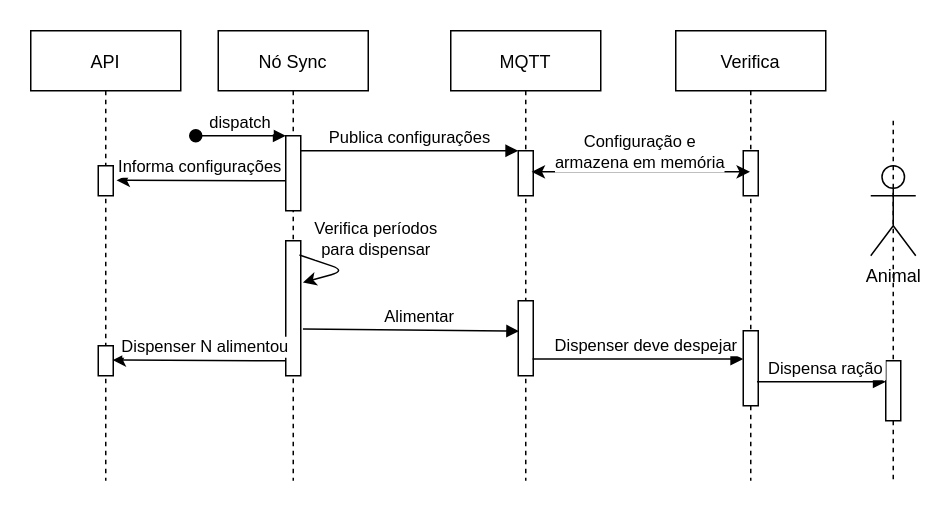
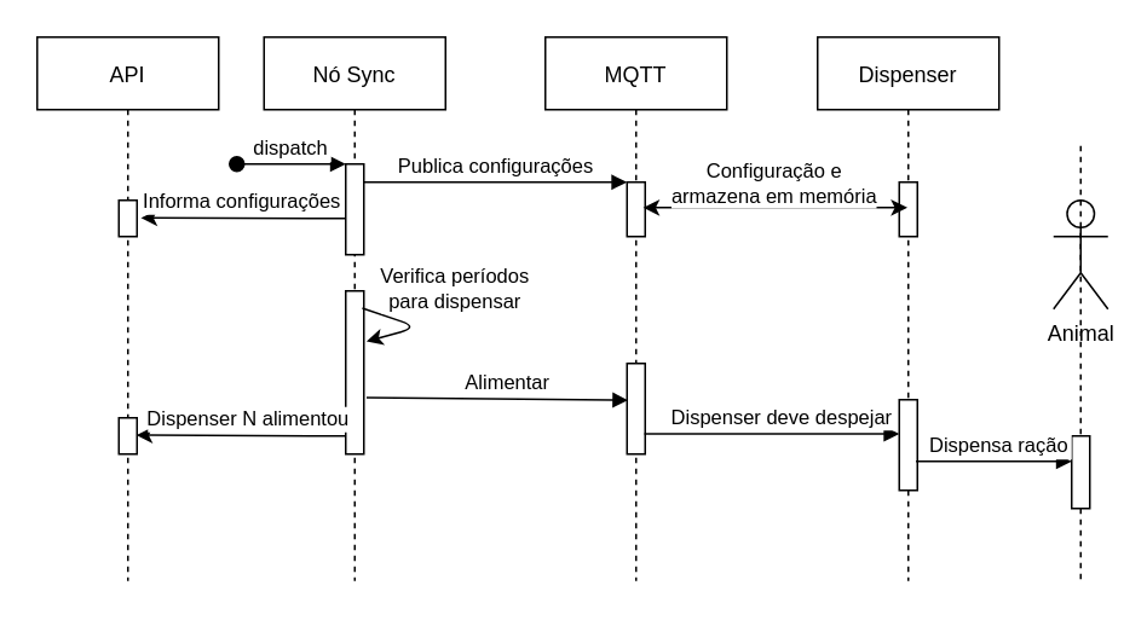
- <mxCell id="12" value="Verifica" style="shape=umlLifeline;perimeter=lifelinePerimeter;container=1;collapsible=0;recursiveResize=0;rounded=0;shadow=0;strokeWidth=1;" vertex="1" parent="1"><mxGeometry x="450" y="20" width="100" height="300" as="geometry" /></mxCell>
+ <mxCell id="12" value="Dispenser" style="shape=umlLifeline;perimeter=lifelinePerimeter;container=1;collapsible=0;recursiveResize=0;rounded=0;shadow=0;strokeWidth=1;" vertex="1" parent="1"><mxGeometry x="450" y="20" width="100" height="300" as="geometry" /></mxCell>
